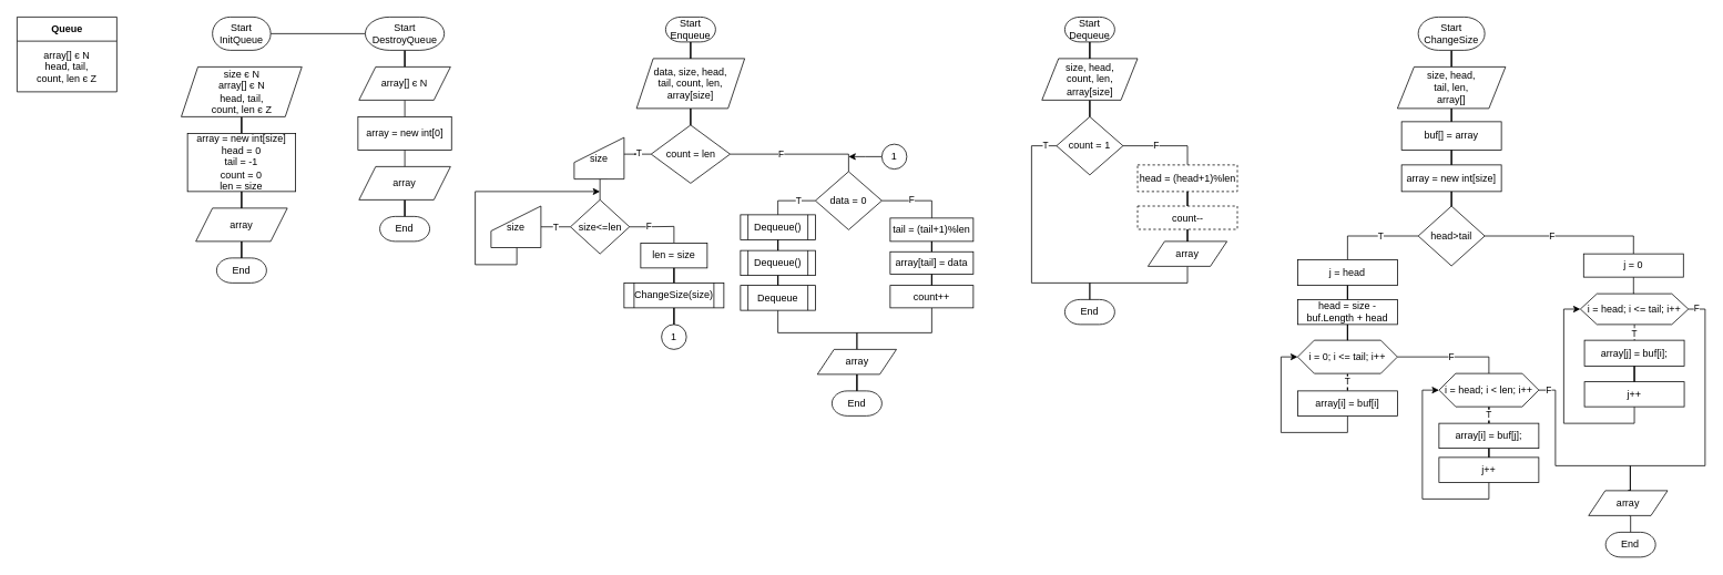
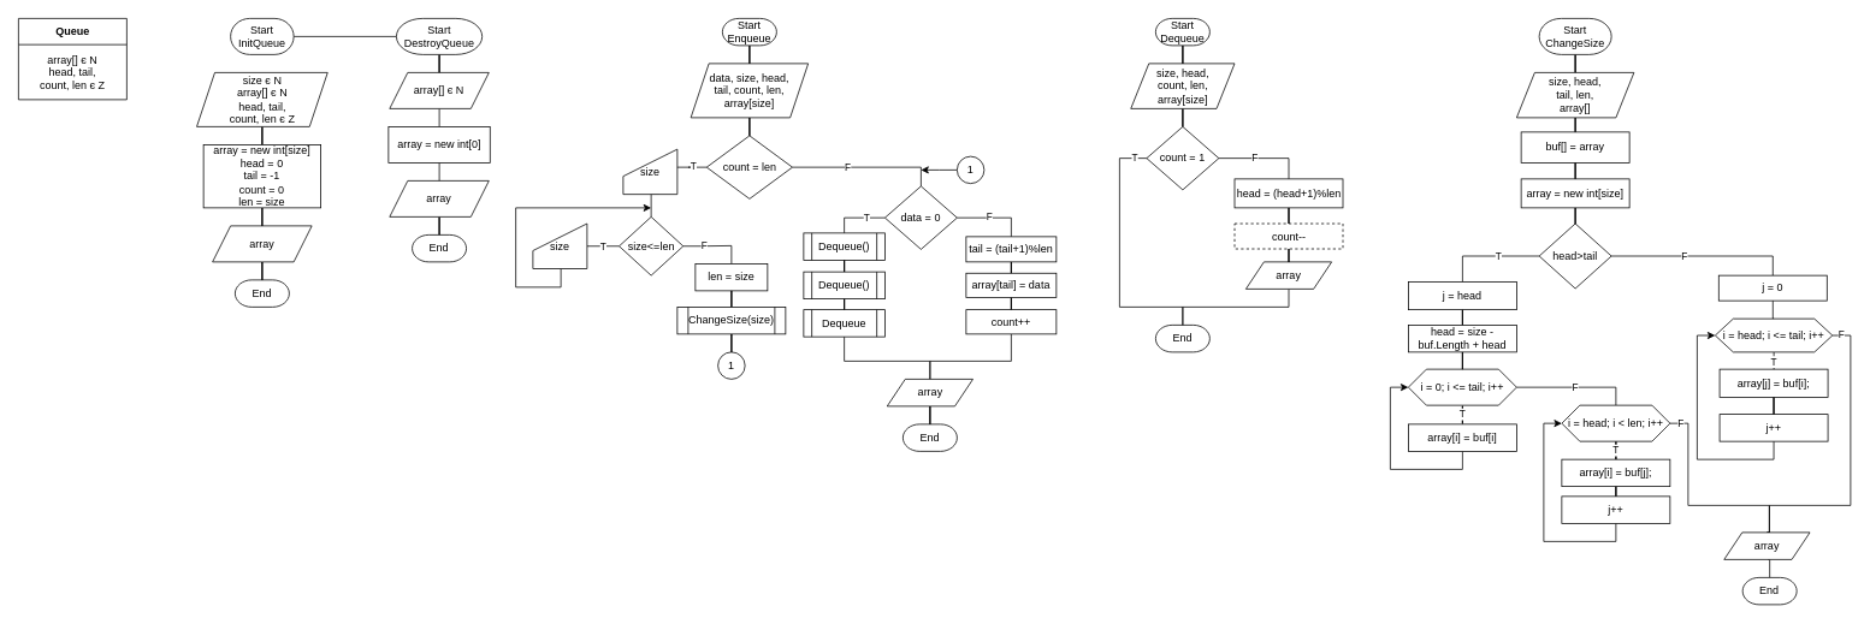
- <mxCell id="68" value="head = (head+1)%len" style="rounded=0;whiteSpace=wrap;html=1;dashed=1;" vertex="1" parent="1"><mxGeometry x="1367.5" y="198" width="120" height="32" as="geometry" /></mxCell>
+ <mxCell id="68" value="head = (head+1)%len" style="rounded=0;whiteSpace=wrap;html=1;" vertex="1" parent="1"><mxGeometry x="1367.5" y="198" width="120" height="32" as="geometry" /></mxCell>
